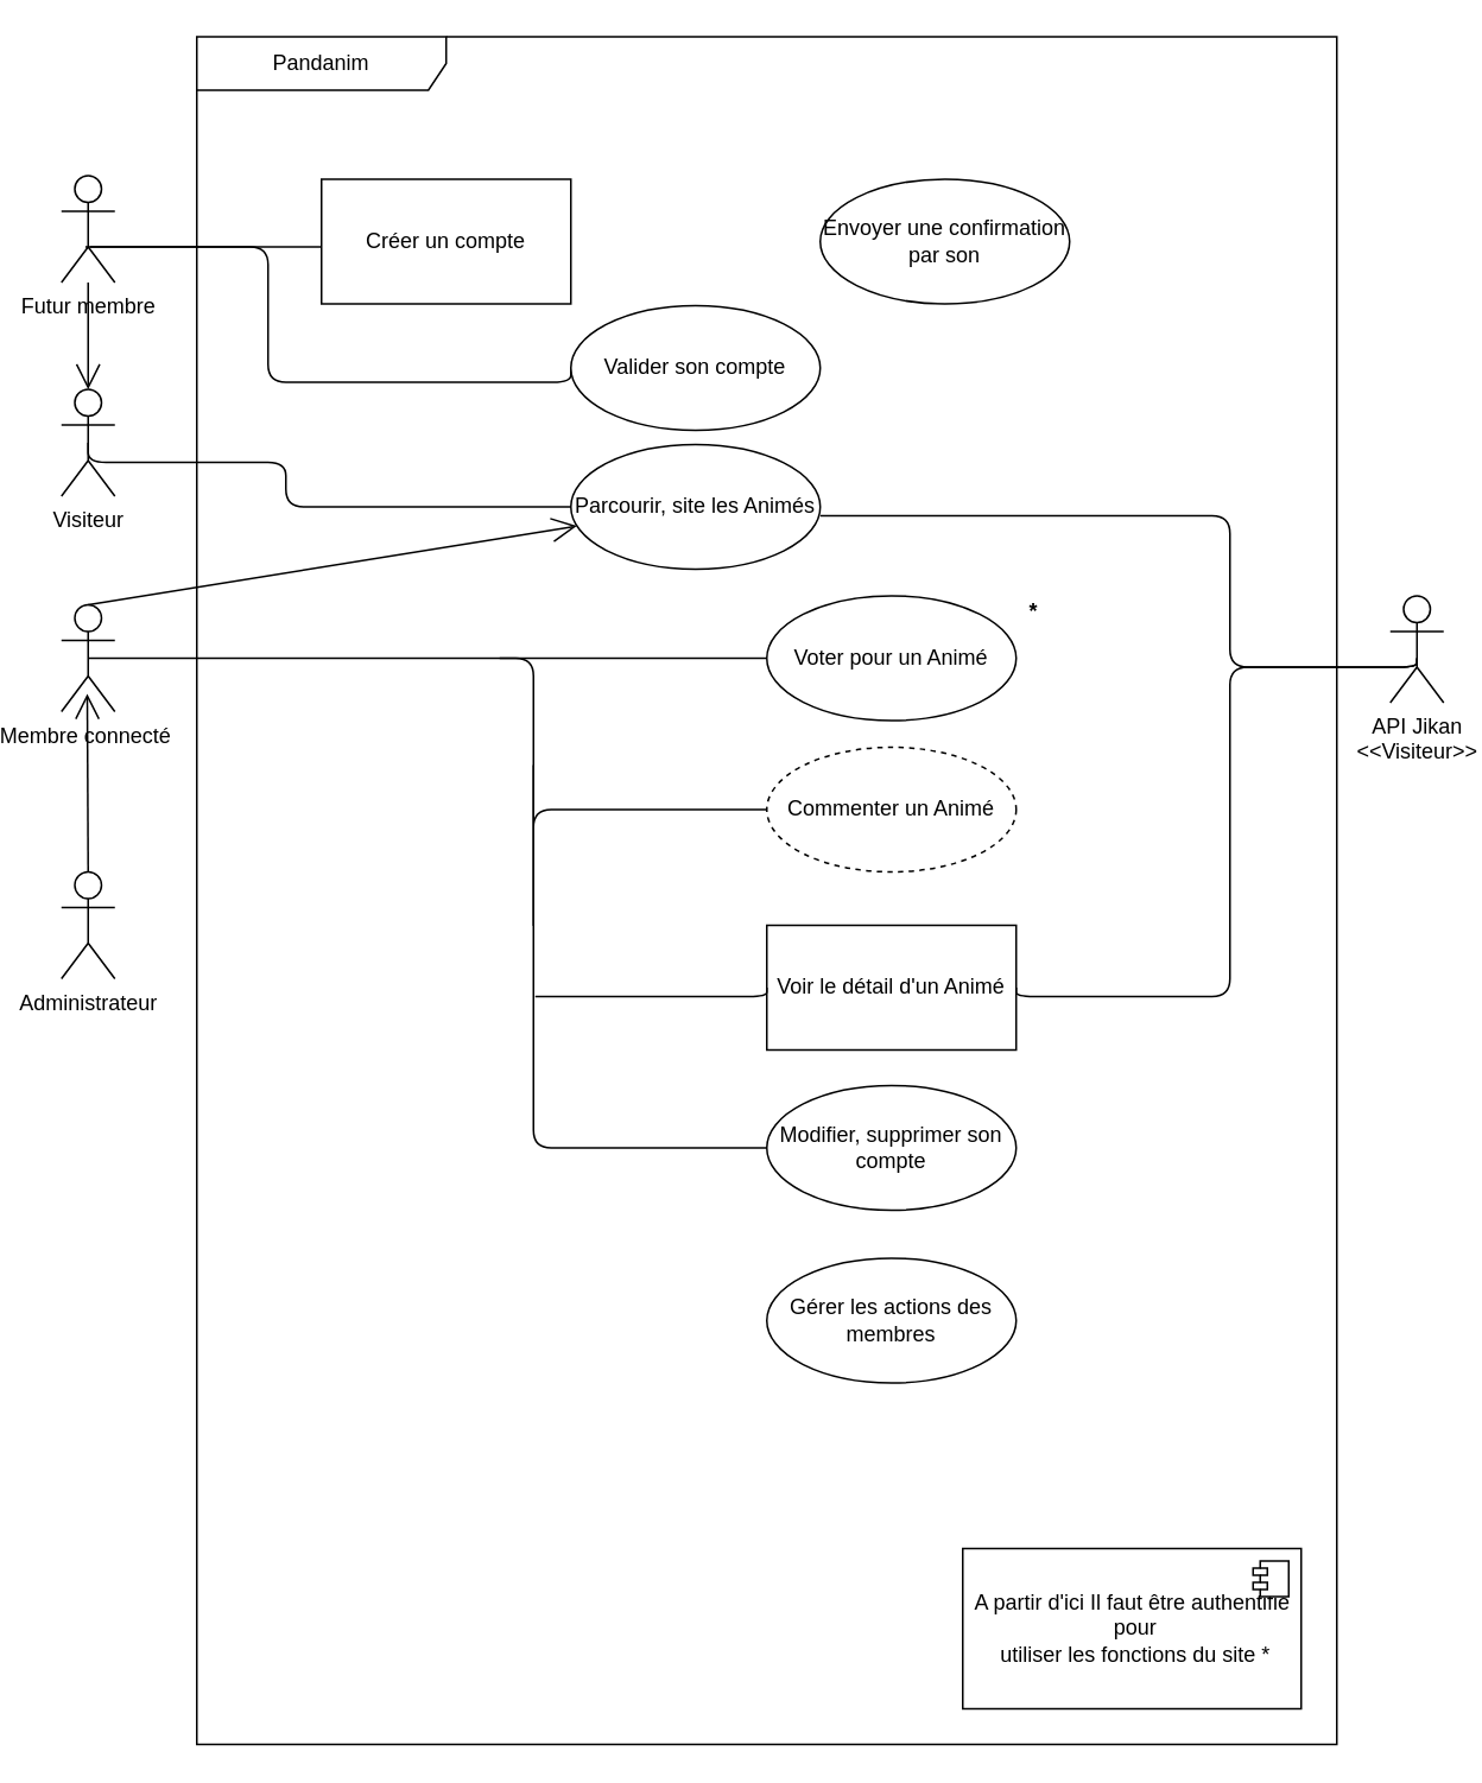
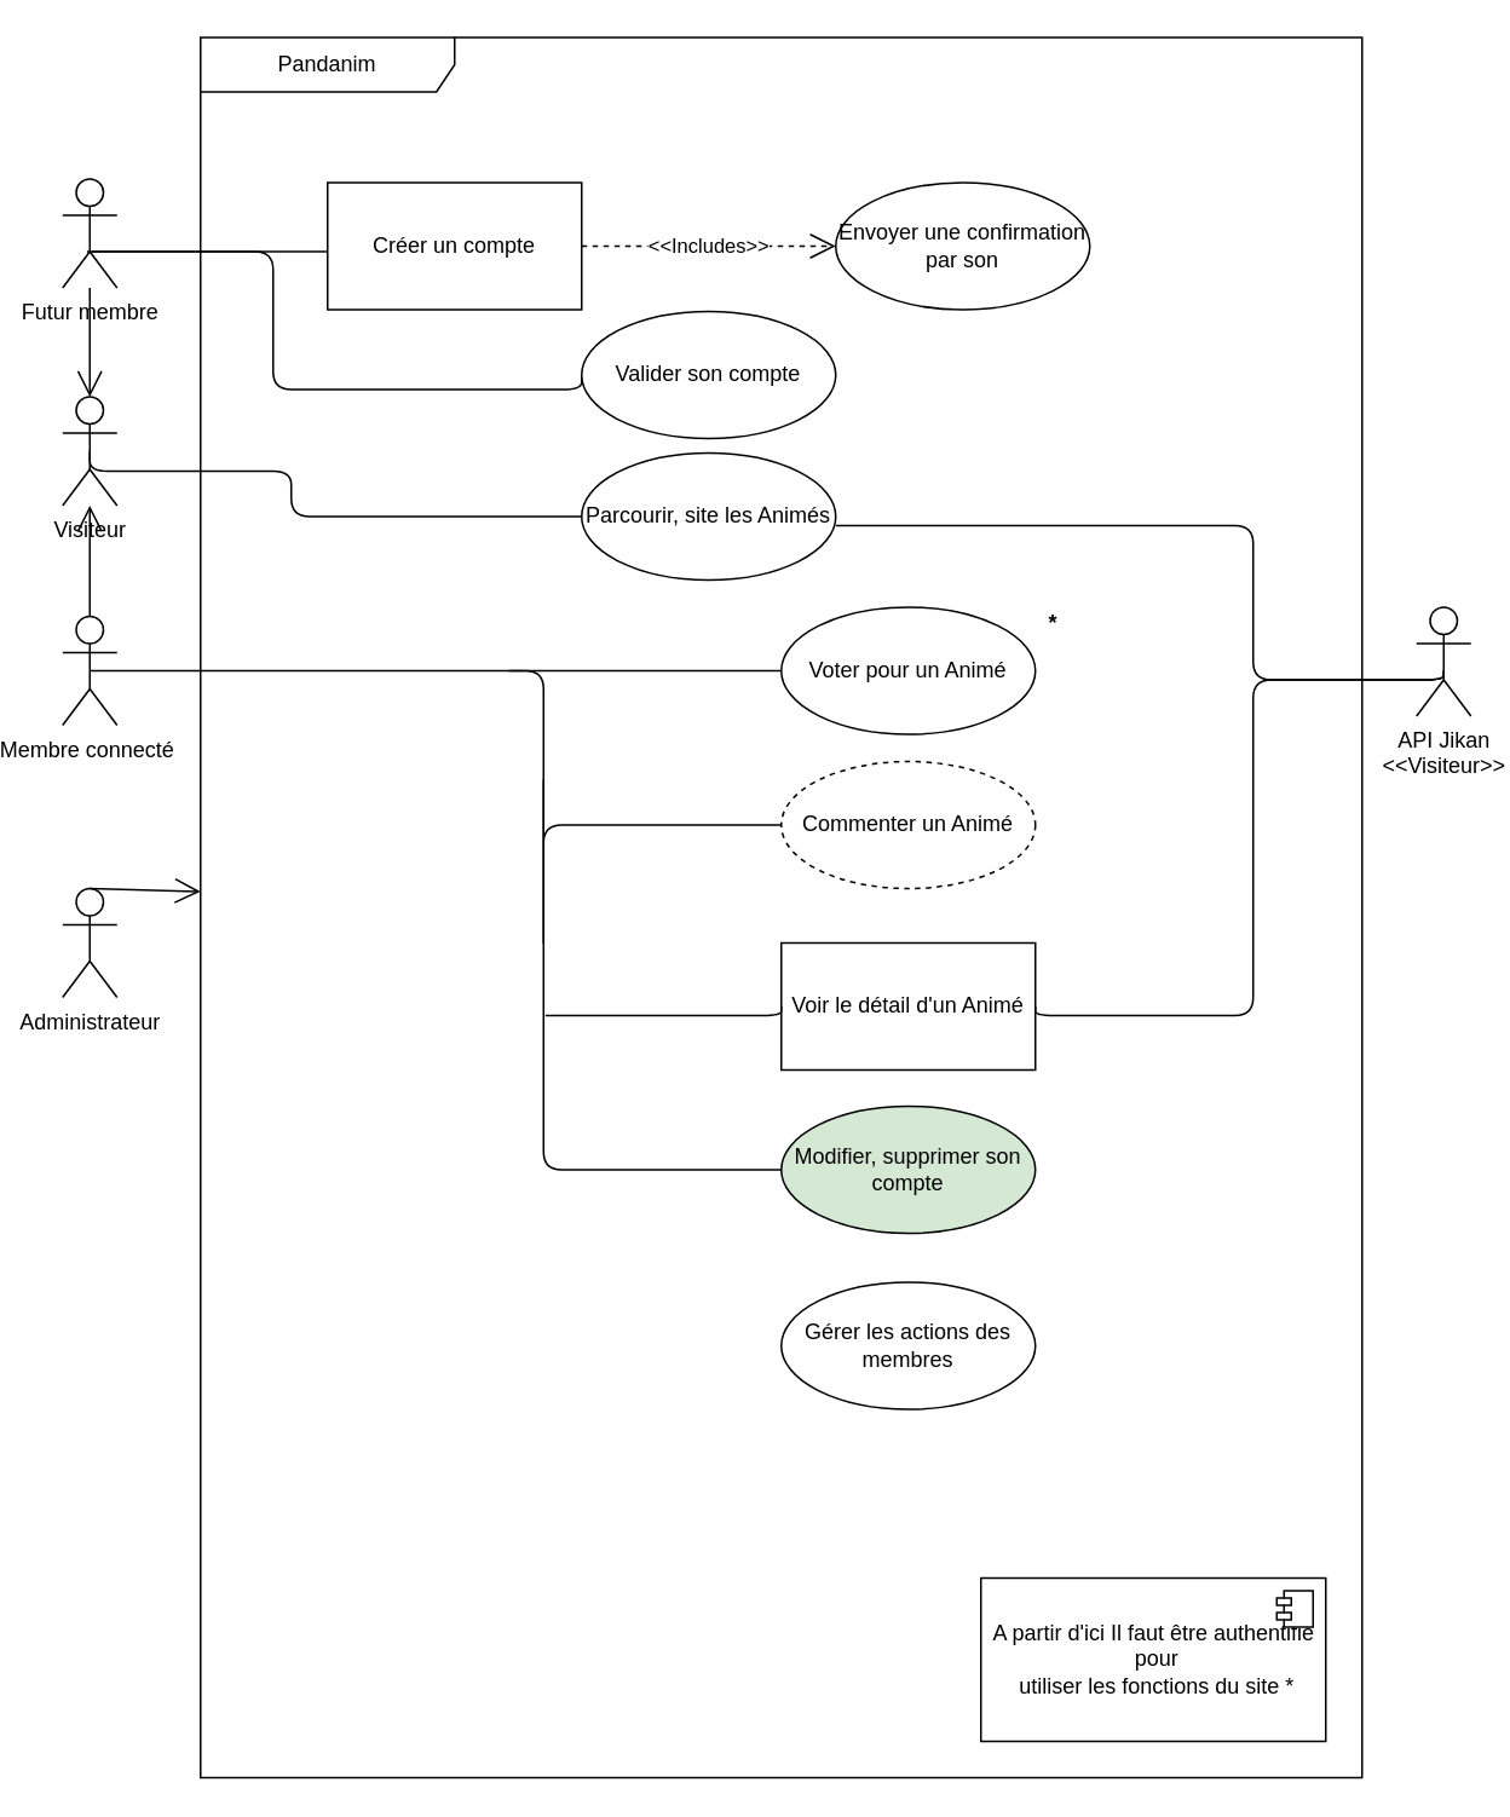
+ <mxCell id="11" value="&amp;lt;&amp;lt;Includes&amp;gt;&amp;gt;" style="endArrow=open;endSize=12;dashed=1;html=1;fontStyle=0;entryX=0;entryY=0.5;entryDx=0;entryDy=0;exitX=1;exitY=0.5;exitDx=0;exitDy=0;" parent="1" source="7" target="12" edge="1"><mxGeometry width="160" relative="1" as="geometry"><mxPoint x="241" y="229" as="sourcePoint" /><mxPoint x="401" y="229" as="targetPoint" /></mxGeometry></mxCell>
- <mxCell id="8" value="" style="endArrow=open;endFill=1;endSize=12;html=1;exitX=0.5;exitY=0;exitDx=0;exitDy=0;exitPerimeter=0;" parent="1" source="4" target="15" edge="1"><mxGeometry width="160" relative="1" as="geometry"><mxPoint x="36" y="248" as="sourcePoint" /><mxPoint x="36" y="218" as="targetPoint" /></mxGeometry></mxCell>
+ <mxCell id="8" value="" style="endArrow=open;endFill=1;endSize=12;html=1;exitX=0.5;exitY=0;exitDx=0;exitDy=0;exitPerimeter=0;" parent="1" source="4" target="5" edge="1"><mxGeometry width="160" relative="1" as="geometry"><mxPoint x="36" y="248" as="sourcePoint" /><mxPoint x="36" y="218" as="targetPoint" /></mxGeometry></mxCell>
- <mxCell id="27" value="" style="endArrow=open;endFill=1;endSize=12;html=1;exitX=0.5;exitY=0;exitDx=0;exitDy=0;exitPerimeter=0;entryX=0.483;entryY=0.833;entryDx=0;entryDy=0;entryPerimeter=0;" edge="1" parent="1" source="26" target="4"><mxGeometry width="160" relative="1" as="geometry"><mxPoint x="34.5" y="484.5" as="sourcePoint" /><mxPoint x="34.5" y="423.5" as="targetPoint" /></mxGeometry></mxCell>
+ <mxCell id="27" value="" style="endArrow=open;endFill=1;endSize=12;html=1;exitX=0.5;exitY=0;exitDx=0;exitDy=0;exitPerimeter=0;" edge="1" parent="1" source="26" target="2"><mxGeometry width="160" relative="1" as="geometry"><mxPoint x="34.5" y="484.5" as="sourcePoint" /><mxPoint x="34.5" y="423.5" as="targetPoint" /></mxGeometry></mxCell>
- <mxCell id="21" value="Modifier, supprimer son compte" style="ellipse;whiteSpace=wrap;html=1;" parent="1" vertex="1"><mxGeometry x="416" y="609" width="140" height="70" as="geometry" /></mxCell>
+ <mxCell id="21" value="Modifier, supprimer son compte" style="ellipse;whiteSpace=wrap;html=1;fillColor=#d5e8d4;" parent="1" vertex="1"><mxGeometry x="416" y="609" width="140" height="70" as="geometry" /></mxCell>
